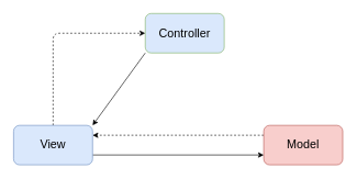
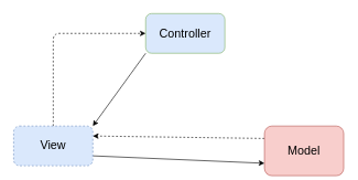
- <mxCell id="6" value="View" style="rounded=1;whiteSpace=wrap;html=1;fillColor=#dae8fc;strokeColor=#6c8ebf;fontSize=18;" vertex="1" parent="1"><mxGeometry x="20" y="190" width="120" height="60" as="geometry" /></mxCell>
+ <mxCell id="6" value="View" style="rounded=1;whiteSpace=wrap;html=1;fillColor=#dae8fc;strokeColor=#6c8ebf;fontSize=18;dashed=1;" vertex="1" parent="1"><mxGeometry x="20" y="190" width="120" height="60" as="geometry" /></mxCell>
- <mxCell id="3" value="Model" style="rounded=1;whiteSpace=wrap;html=1;fillColor=#f8cecc;strokeColor=#b85450;fontSize=18;" vertex="1" parent="1"><mxGeometry x="400" y="190" width="120" height="60" as="geometry" /></mxCell>
+ <mxCell id="3" value="Model" style="rounded=1;whiteSpace=wrap;html=1;fillColor=#f8cecc;strokeColor=#b85450;fontSize=18;" vertex="1" parent="1"><mxGeometry x="400" y="190" width="120" height="75" as="geometry" /></mxCell>
